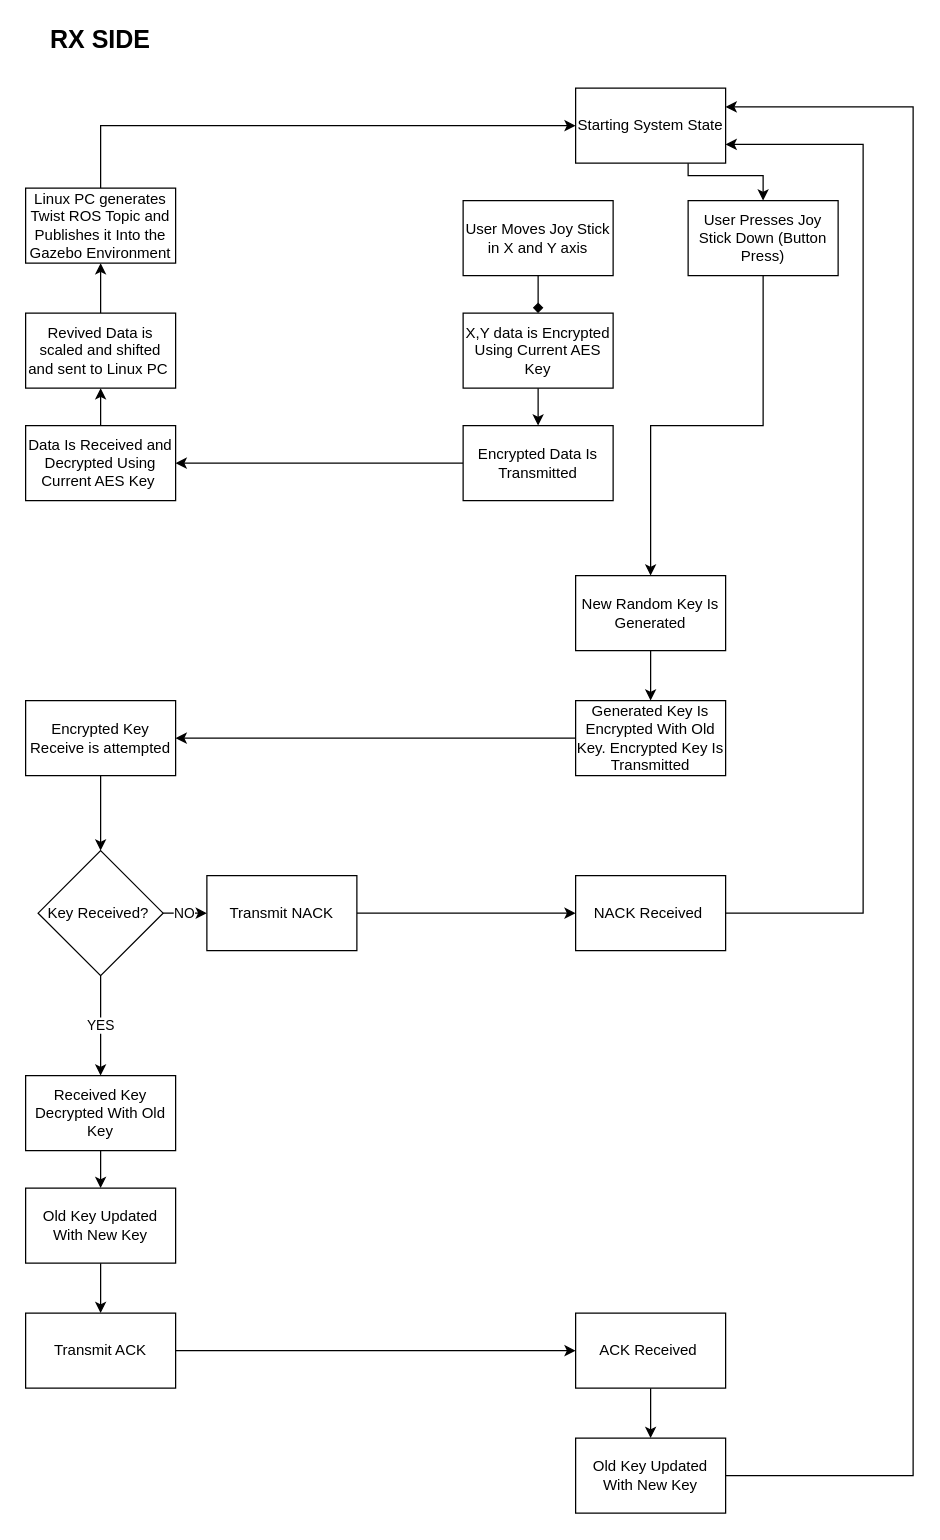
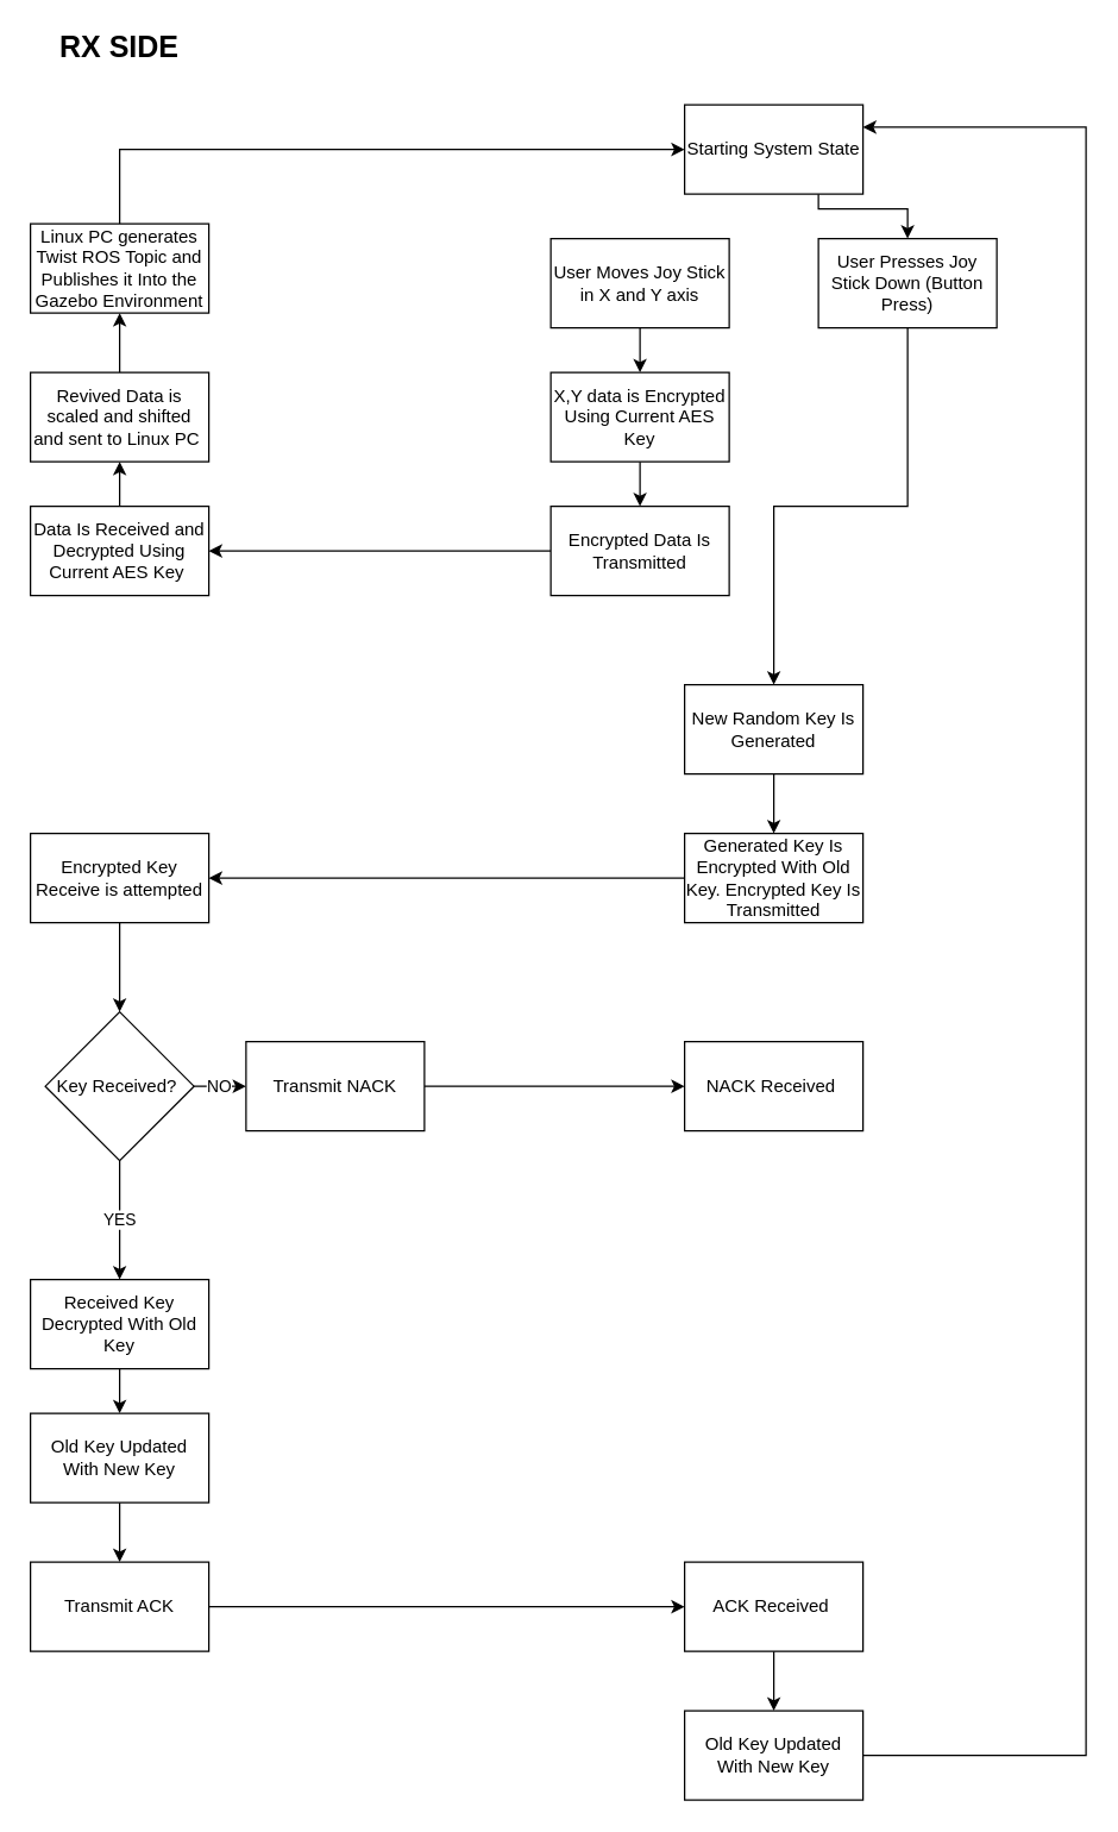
- <mxCell id="28" style="edgeStyle=orthogonalEdgeStyle;rounded=0;orthogonalLoop=1;jettySize=auto;html=1;exitX=0.5;exitY=1;exitDx=0;exitDy=0;entryX=0.5;entryY=0;entryDx=0;entryDy=0;endArrow=diamond;" edge="1" parent="1" source="29" target="33"><mxGeometry relative="1" as="geometry" /></mxCell>
+ <mxCell id="28" style="edgeStyle=orthogonalEdgeStyle;rounded=0;orthogonalLoop=1;jettySize=auto;html=1;exitX=0.5;exitY=1;exitDx=0;exitDy=0;entryX=0.5;entryY=0;entryDx=0;entryDy=0;" edge="1" parent="1" source="29" target="33"><mxGeometry relative="1" as="geometry" /></mxCell>
- <mxCell id="11" style="edgeStyle=orthogonalEdgeStyle;rounded=0;orthogonalLoop=1;jettySize=auto;html=1;exitX=1;exitY=0.5;exitDx=0;exitDy=0;entryX=1;entryY=0.75;entryDx=0;entryDy=0;" edge="1" parent="1" source="12" target="16"><mxGeometry relative="1" as="geometry"><Array as="points"><mxPoint x="690" y="730" /><mxPoint x="690" y="115" /></Array></mxGeometry></mxCell>
